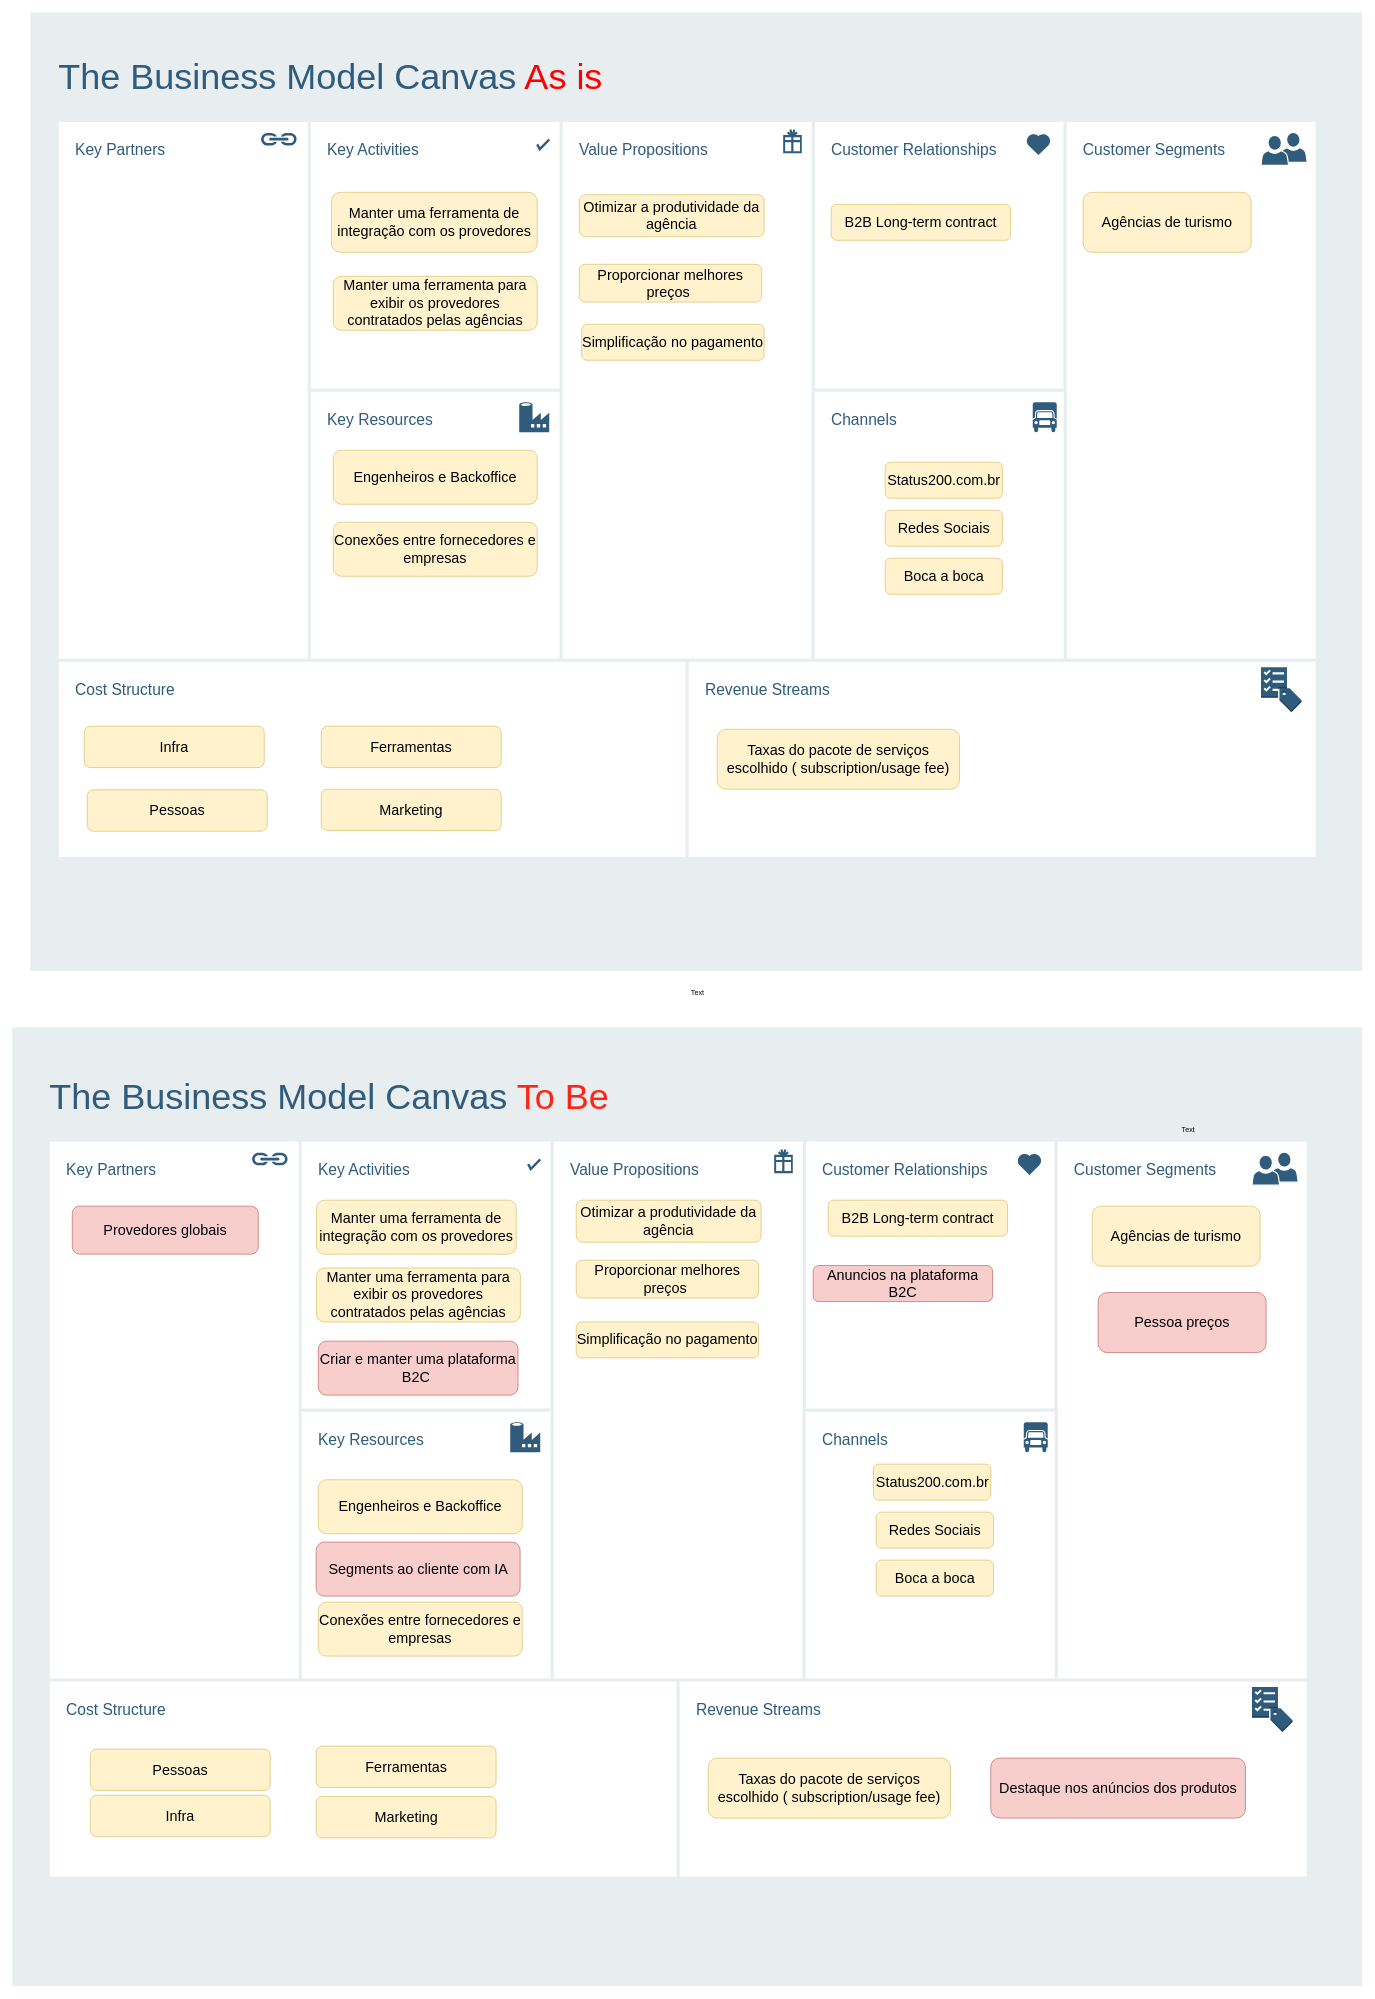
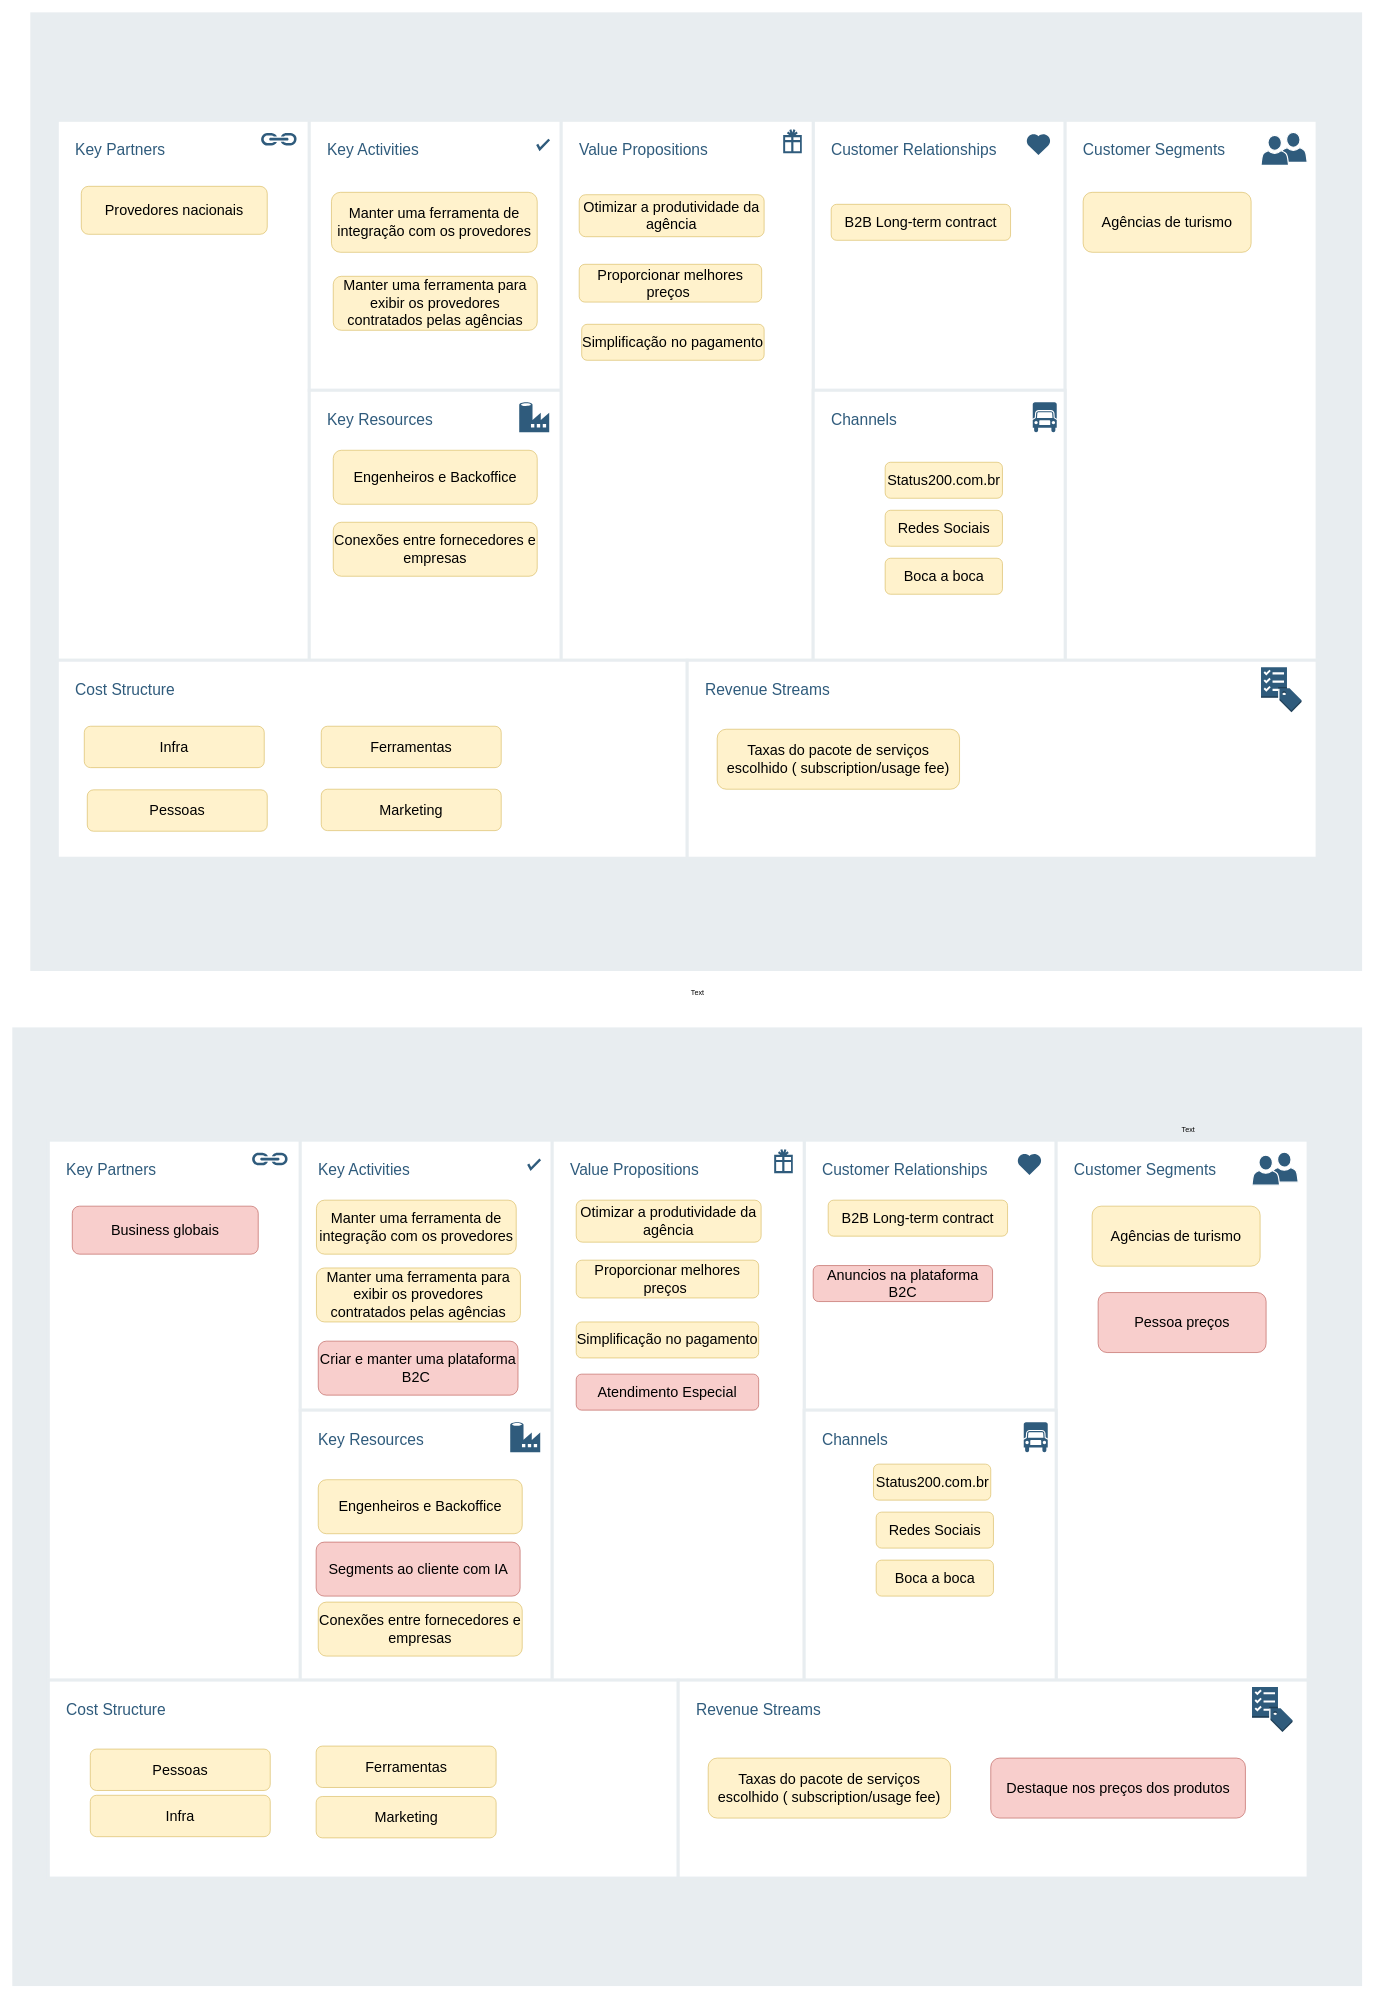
- <mxCell id="12" value="The Business Model Canvas &lt;font color=&quot;#ff0000&quot;&gt;As is&lt;/font&gt;" style="text;html=1;resizable=0;points=[];autosize=1;align=left;verticalAlign=top;spacingTop=-4;fontSize=60;fontColor=#2F5B7C;" parent="1" vertex="1"><mxGeometry x="95" y="90" width="920" height="70" as="geometry" /></mxCell>
+ <mxCell id="32" value="&lt;span style=&quot;font-size: 24px&quot;&gt;Provedores nacionais&lt;br&gt;&lt;/span&gt;" style="rounded=1;whiteSpace=wrap;html=1;fillColor=#fff2cc;strokeColor=#d6b656;" parent="1" vertex="1"><mxGeometry x="135" y="310" width="310" height="80" as="geometry" /></mxCell>
- <mxCell id="55" value="The Business Model Canvas &lt;font color=&quot;#ff2414&quot;&gt;To Be&lt;/font&gt;" style="text;html=1;resizable=0;points=[];autosize=1;align=left;verticalAlign=top;spacingTop=-4;fontSize=60;fontColor=#2F5B7C;" parent="1" vertex="1"><mxGeometry x="80" y="1790" width="950" height="70" as="geometry" /></mxCell>
- <mxCell id="74" value="&lt;span style=&quot;font-size: 24px&quot;&gt;Provedores globais&lt;br&gt;&lt;/span&gt;" style="rounded=1;whiteSpace=wrap;html=1;fillColor=#f8cecc;strokeColor=#b85450;" parent="1" vertex="1"><mxGeometry x="120" y="2010" width="310" height="80" as="geometry" /></mxCell>
+ <mxCell id="74" value="&lt;span style=&quot;font-size: 24px&quot;&gt;Business globais&lt;br&gt;&lt;/span&gt;" style="rounded=1;whiteSpace=wrap;html=1;fillColor=#f8cecc;strokeColor=#b85450;" parent="1" vertex="1"><mxGeometry x="120" y="2010" width="310" height="80" as="geometry" /></mxCell>
+ <mxCell id="89" value="&lt;span style=&quot;font-size: 24px&quot;&gt;Atendimento Especial&lt;br&gt;&lt;/span&gt;" style="rounded=1;whiteSpace=wrap;html=1;fillColor=#f8cecc;strokeColor=#b85450;" parent="1" vertex="1"><mxGeometry x="960" y="2290" width="304.13" height="60" as="geometry" /></mxCell>
- <mxCell id="88" value="&lt;span style=&quot;font-size: 24px&quot;&gt;Destaque nos anúncios dos produtos&lt;br&gt;&lt;/span&gt;" style="rounded=1;whiteSpace=wrap;html=1;fillColor=#f8cecc;strokeColor=#b85450;" parent="1" vertex="1"><mxGeometry x="1651" y="2930" width="424.5" height="100" as="geometry" /></mxCell>
+ <mxCell id="88" value="&lt;span style=&quot;font-size: 24px&quot;&gt;Destaque nos preços dos produtos&lt;br&gt;&lt;/span&gt;" style="rounded=1;whiteSpace=wrap;html=1;fillColor=#f8cecc;strokeColor=#b85450;" parent="1" vertex="1"><mxGeometry x="1651" y="2930" width="424.5" height="100" as="geometry" /></mxCell>
